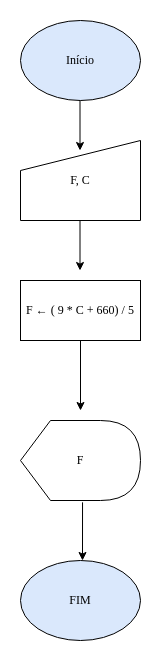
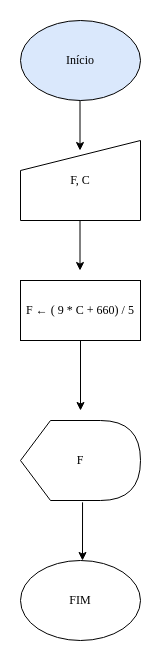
- <mxCell id="10" value="FIM" style="ellipse;whiteSpace=wrap;html=1;shadow=0;fontFamily=Times New Roman;strokeColor=default;fillColor=#dae8fc;" parent="1" vertex="1"><mxGeometry x="20" y="560" width="120" height="80" as="geometry" /></mxCell>
+ <mxCell id="10" value="FIM" style="ellipse;whiteSpace=wrap;html=1;shadow=0;fontFamily=Times New Roman;strokeColor=default;" parent="1" vertex="1"><mxGeometry x="20" y="560" width="120" height="80" as="geometry" /></mxCell>
